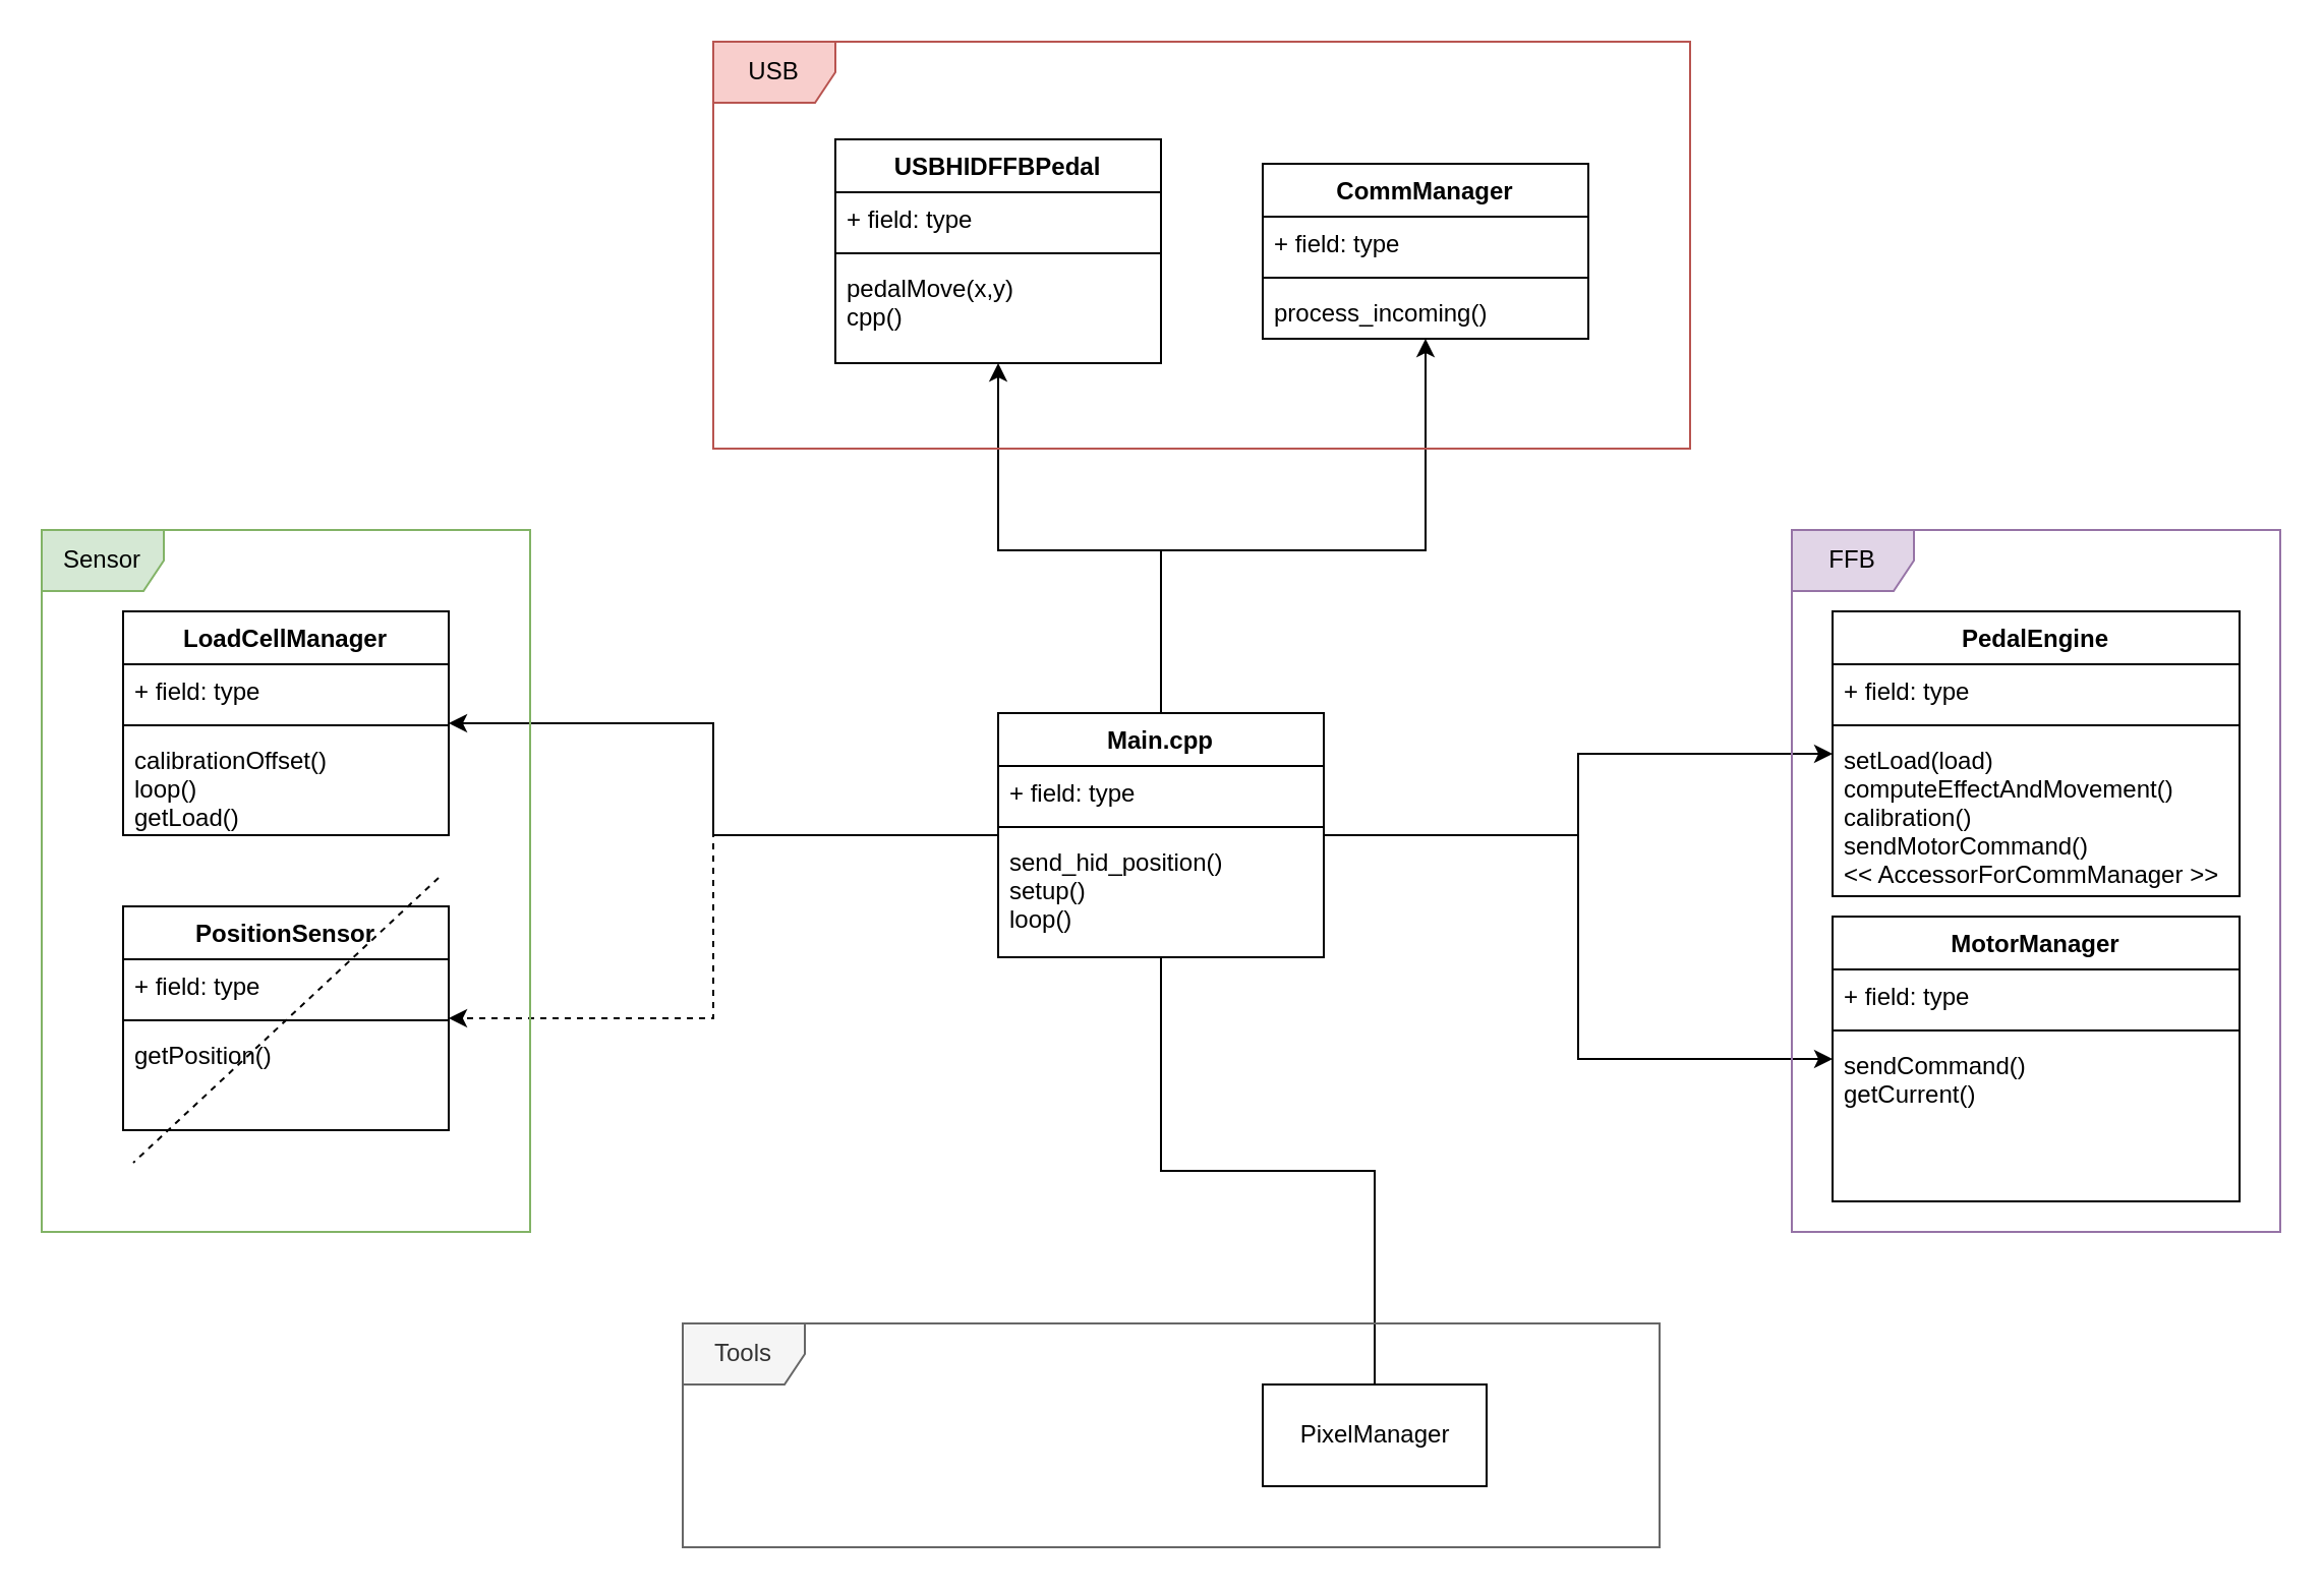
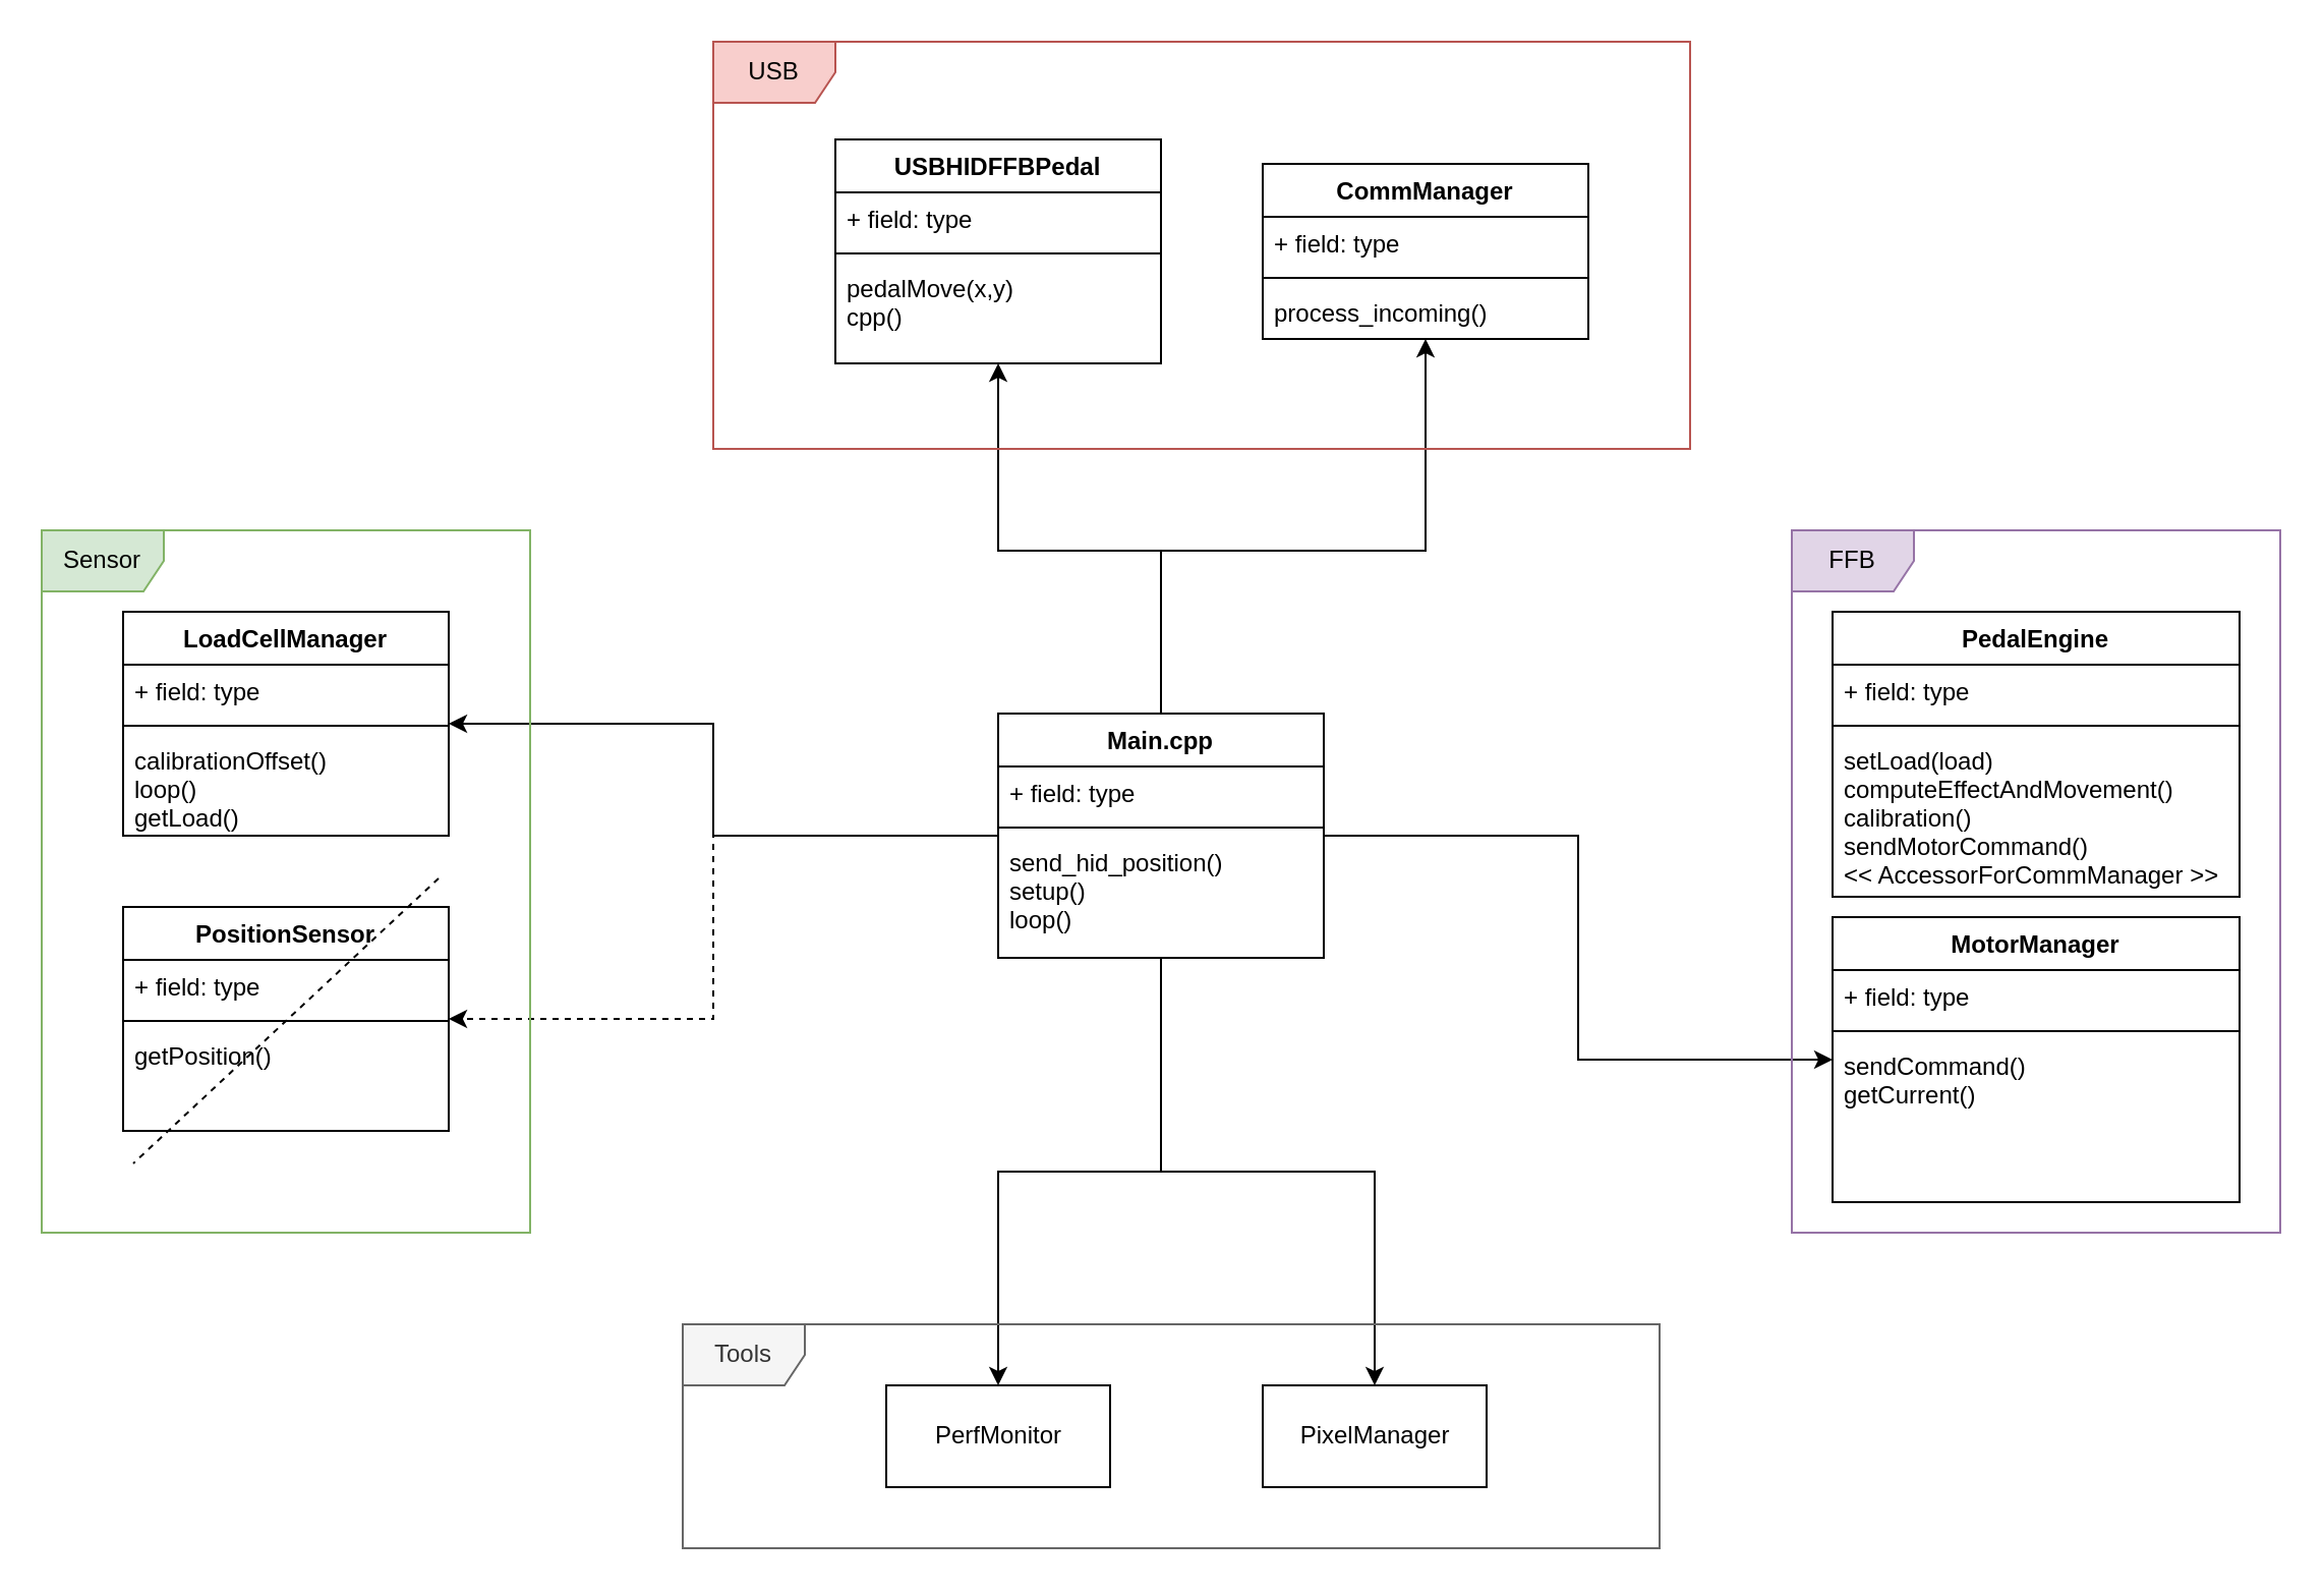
- <mxCell id="8" style="edgeStyle=orthogonalEdgeStyle;rounded=0;orthogonalLoop=1;jettySize=auto;html=1;" edge="1" parent="1" source="10" target="37"><mxGeometry relative="1" as="geometry" /></mxCell>
+ <mxCell id="6" style="edgeStyle=orthogonalEdgeStyle;rounded=0;orthogonalLoop=1;jettySize=auto;html=1;entryX=0.5;entryY=0;entryDx=0;entryDy=0;" edge="1" parent="1" source="10" target="34"><mxGeometry relative="1" as="geometry" /></mxCell>
- <mxCell id="7" style="edgeStyle=orthogonalEdgeStyle;rounded=0;orthogonalLoop=1;jettySize=auto;html=1;endArrow=none;" edge="1" parent="1" source="10" target="36"><mxGeometry relative="1" as="geometry" /></mxCell>
+ <mxCell id="7" style="edgeStyle=orthogonalEdgeStyle;rounded=0;orthogonalLoop=1;jettySize=auto;html=1;" edge="1" parent="1" source="10" target="36"><mxGeometry relative="1" as="geometry" /></mxCell>
+ <mxCell id="34" value="PerfMonitor" style="html=1;glass=0;sketch=0;" vertex="1" parent="1"><mxGeometry x="435" y="680" width="110" height="50" as="geometry" /></mxCell>
